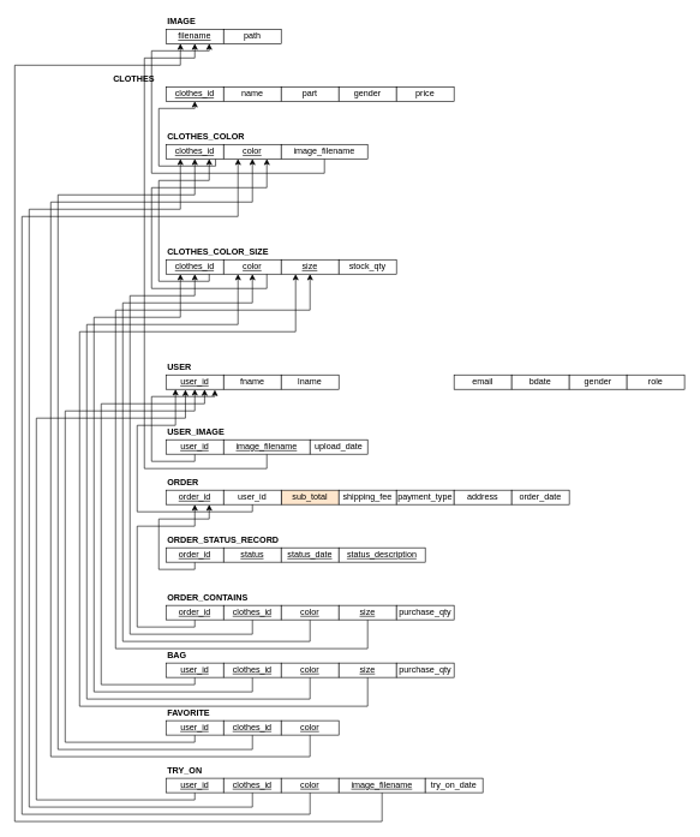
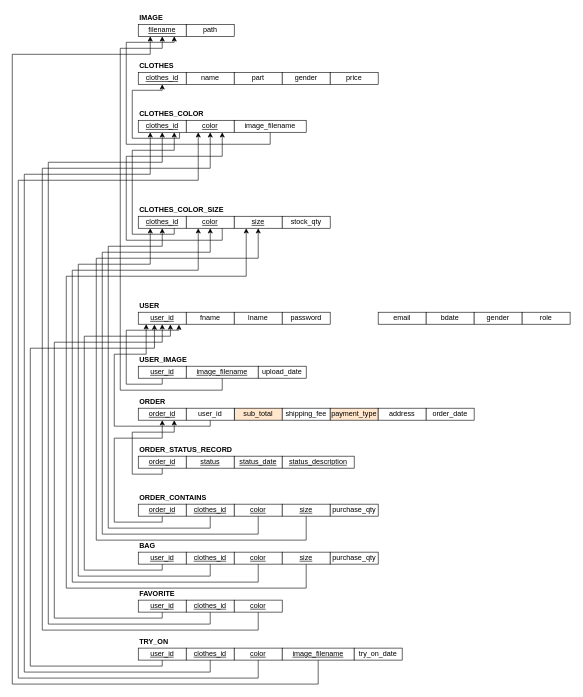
- <mxCell id="3" value="CLOTHES" style="text;html=1;align=left;verticalAlign=middle;whiteSpace=wrap;rounded=0;fontStyle=1" parent="1" vertex="1"><mxGeometry x="155" y="100" width="60" height="20" as="geometry" /></mxCell>
+ <mxCell id="3" value="CLOTHES" style="text;html=1;align=left;verticalAlign=middle;whiteSpace=wrap;rounded=0;fontStyle=1" parent="1" vertex="1"><mxGeometry x="230" y="100" width="60" height="20" as="geometry" /></mxCell>
+ <mxCell id="16" value="password" style="rounded=0;whiteSpace=wrap;html=1;fontStyle=0" parent="1" vertex="1"><mxGeometry x="470" y="520" width="80" height="20" as="geometry" /></mxCell>
- <mxCell id="28" value="payment_type" style="rounded=0;whiteSpace=wrap;html=1;fontStyle=0" parent="1" vertex="1"><mxGeometry x="550" y="680" width="80" height="20" as="geometry" /></mxCell>
+ <mxCell id="28" value="payment_type" style="rounded=0;whiteSpace=wrap;html=1;fontStyle=0;fillColor=#ffe6cc;" parent="1" vertex="1"><mxGeometry x="550" y="680" width="80" height="20" as="geometry" /></mxCell>
